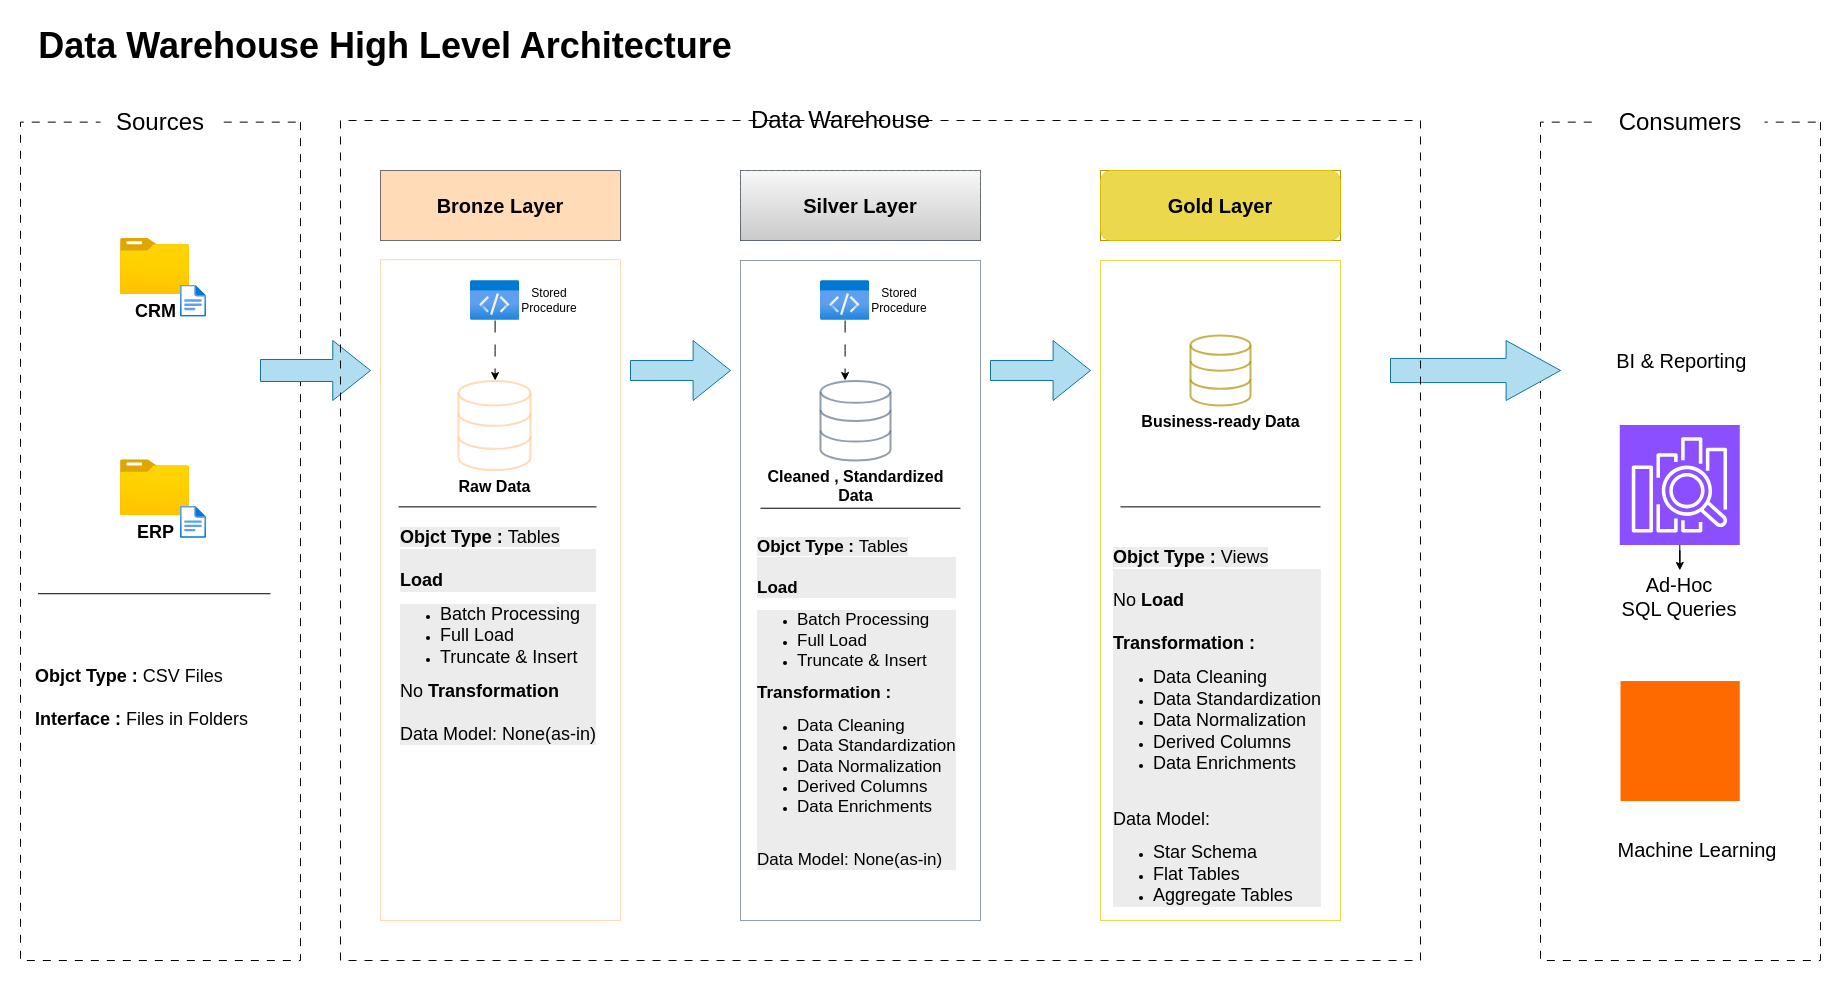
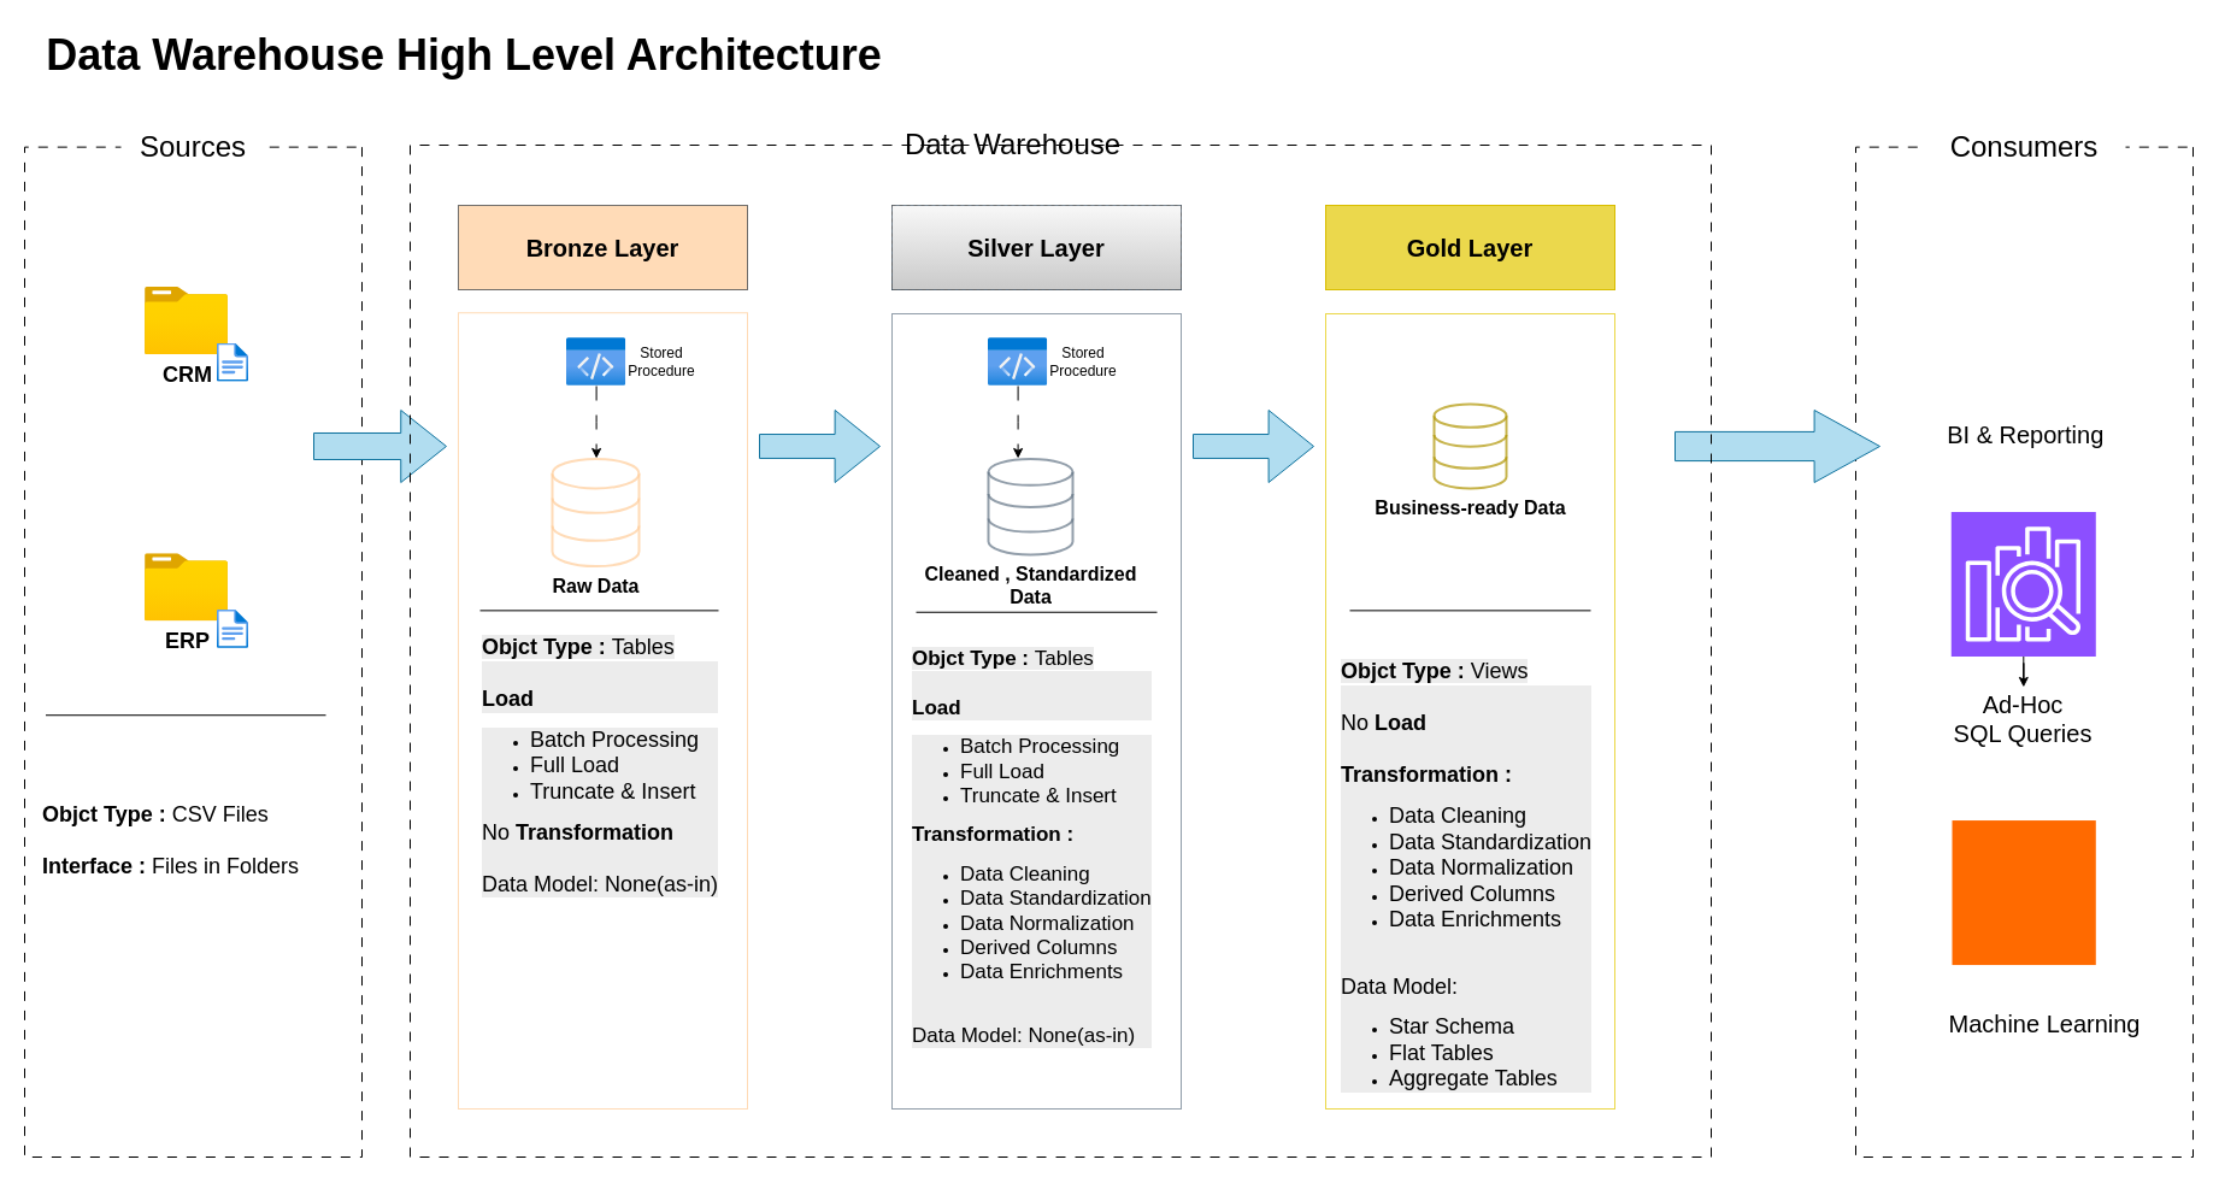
- <mxCell id="34" value="&lt;font style=&quot;font-size: 20px;&quot;&gt;&lt;b&gt;Gold Layer&lt;/b&gt;&lt;/font&gt;" style="whiteSpace=wrap;html=1;fillColor=#E3C800;strokeColor=#E3C800;opacity=70;fontColor=#000000;rounded=1;" parent="28" vertex="1"><mxGeometry x="760" y="50" width="240" height="70" as="geometry" /></mxCell>
+ <mxCell id="34" value="&lt;font style=&quot;font-size: 20px;&quot;&gt;&lt;b&gt;Gold Layer&lt;/b&gt;&lt;/font&gt;" style="rounded=0;whiteSpace=wrap;html=1;fillColor=#E3C800;strokeColor=#E3C800;opacity=70;fontColor=#000000;" parent="28" vertex="1"><mxGeometry x="760" y="50" width="240" height="70" as="geometry" /></mxCell>
